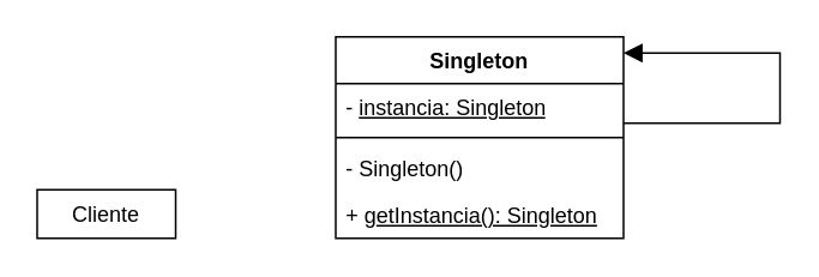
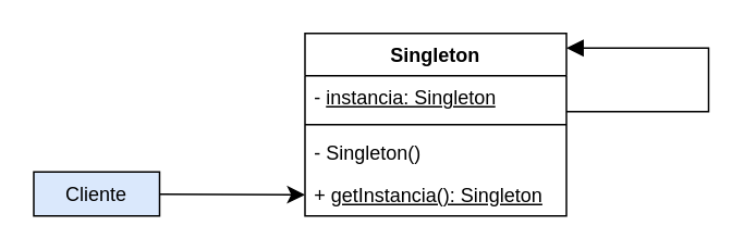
- <mxCell id="9" value="Cliente" style="html=1;whiteSpace=wrap;" vertex="1" parent="1"><mxGeometry x="20" y="105" width="77" height="27" as="geometry" /></mxCell>
+ <mxCell id="9" value="Cliente" style="html=1;whiteSpace=wrap;fillColor=#dae8fc;" vertex="1" parent="1"><mxGeometry x="20" y="105" width="77" height="27" as="geometry" /></mxCell>
+ <mxCell id="8" style="edgeStyle=none;curved=1;rounded=0;orthogonalLoop=1;jettySize=auto;html=1;entryX=0;entryY=0.5;entryDx=0;entryDy=0;fontSize=12;startSize=8;endSize=8;" edge="1" parent="1" source="9" target="6"><mxGeometry relative="1" as="geometry" /></mxCell>
